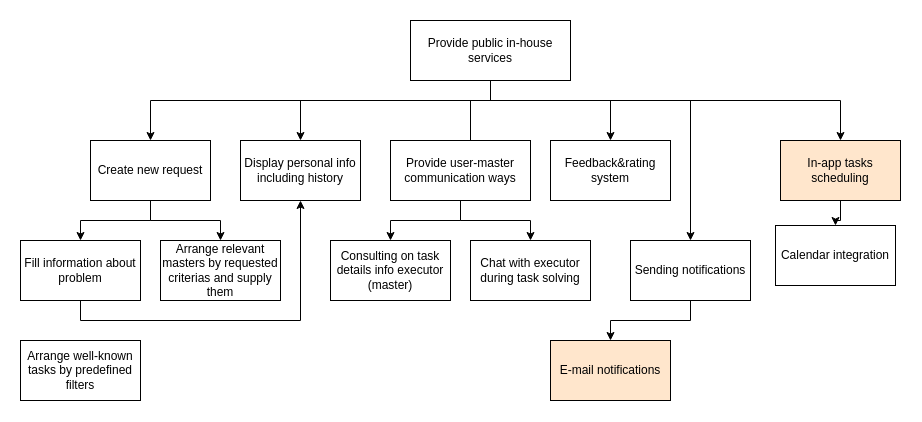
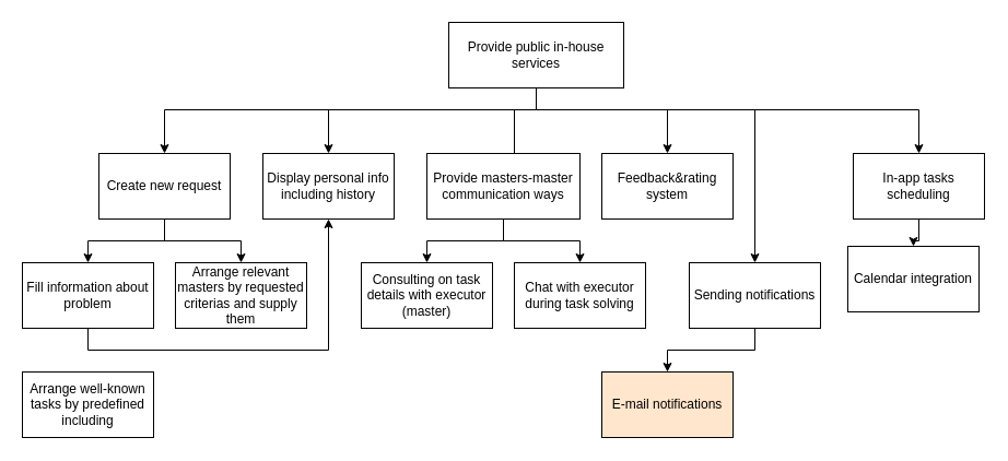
- <mxCell id="17" value="Provide user-master communication ways" style="rounded=0;whiteSpace=wrap;html=1;" vertex="1" parent="1"><mxGeometry x="390" y="140" width="140" height="60" as="geometry" /></mxCell>
+ <mxCell id="17" value="Provide masters-master communication ways" style="rounded=0;whiteSpace=wrap;html=1;" vertex="1" parent="1"><mxGeometry x="390" y="140" width="140" height="60" as="geometry" /></mxCell>
- <mxCell id="26" value="In-app tasks scheduling" style="rounded=0;whiteSpace=wrap;html=1;fillColor=#ffe6cc;" vertex="1" parent="1"><mxGeometry x="780" y="140" width="120" height="60" as="geometry" /></mxCell>
+ <mxCell id="26" value="In-app tasks scheduling" style="rounded=0;whiteSpace=wrap;html=1;" vertex="1" parent="1"><mxGeometry x="780" y="140" width="120" height="60" as="geometry" /></mxCell>
- <mxCell id="19" value="Consulting on task details info executor (master)" style="rounded=0;whiteSpace=wrap;html=1;" vertex="1" parent="1"><mxGeometry x="330" y="240" width="120" height="60" as="geometry" /></mxCell>
+ <mxCell id="19" value="Consulting on task details with executor (master)" style="rounded=0;whiteSpace=wrap;html=1;" vertex="1" parent="1"><mxGeometry x="330" y="240" width="120" height="60" as="geometry" /></mxCell>
- <mxCell id="14" value="Arrange well-known tasks by predefined filters" style="rounded=0;whiteSpace=wrap;html=1;" vertex="1" parent="1"><mxGeometry x="20" y="340" width="120" height="60" as="geometry" /></mxCell>
+ <mxCell id="14" value="Arrange well-known tasks by predefined including" style="rounded=0;whiteSpace=wrap;html=1;" vertex="1" parent="1"><mxGeometry x="20" y="340" width="120" height="60" as="geometry" /></mxCell>
